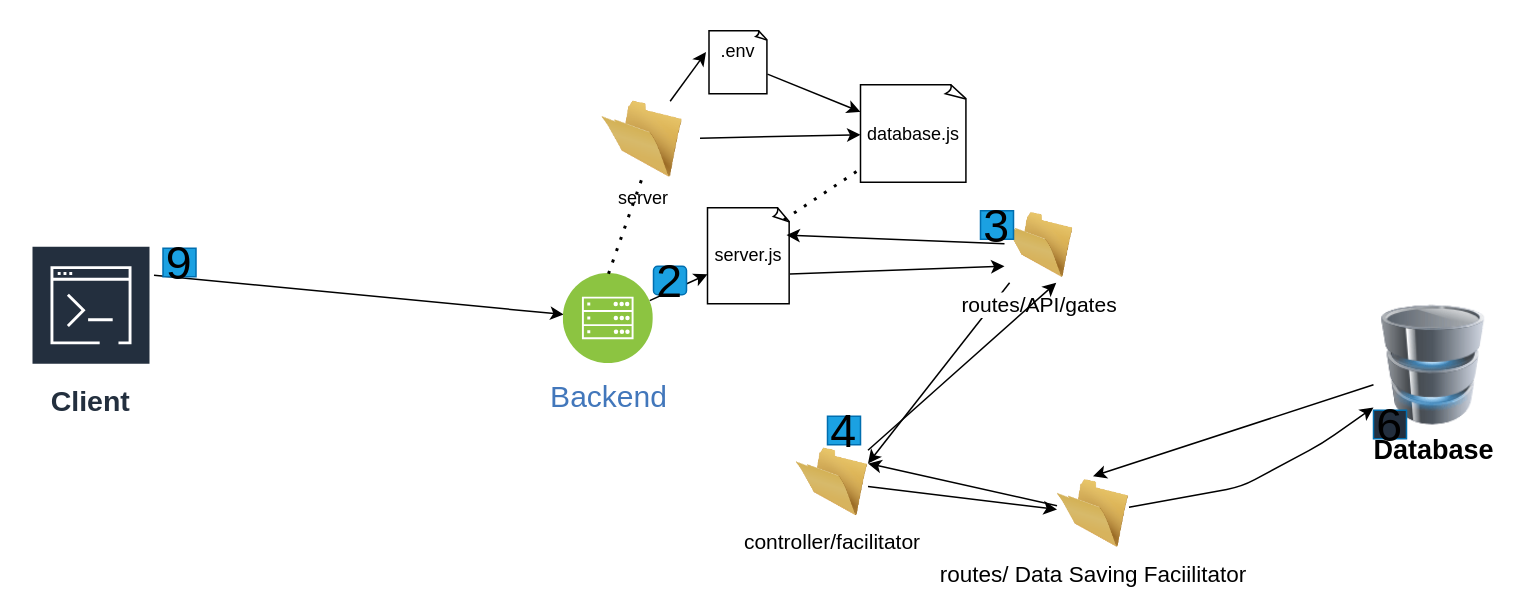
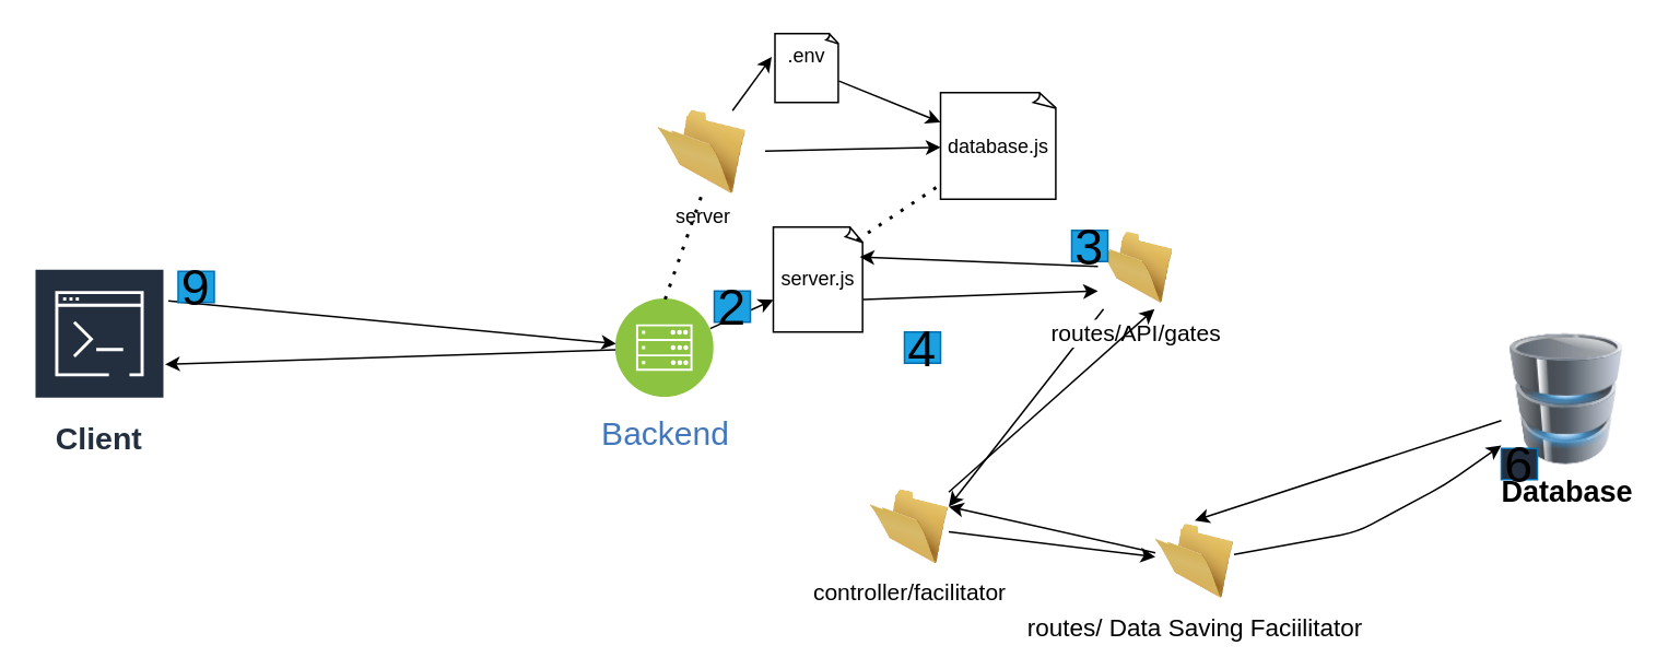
- <mxCell id="28" value="&lt;font style=&quot;font-size: 31px; color: light-dark(rgb(0, 0, 0), rgb(204, 204, 204));&quot;&gt;2&lt;/font&gt;" style="whiteSpace=wrap;html=1;fillColor=#1ba1e2;fontColor=#ffffff;strokeColor=#006EAF;rounded=1;" parent="1" vertex="1"><mxGeometry x="435" y="177" width="22" height="19" as="geometry" /></mxCell>
+ <mxCell id="28" value="&lt;font style=&quot;font-size: 31px; color: light-dark(rgb(0, 0, 0), rgb(204, 204, 204));&quot;&gt;2&lt;/font&gt;" style="rounded=0;whiteSpace=wrap;html=1;fillColor=#1ba1e2;fontColor=#ffffff;strokeColor=#006EAF;" parent="1" vertex="1"><mxGeometry x="435" y="177" width="22" height="19" as="geometry" /></mxCell>
+ <mxCell id="7" style="edgeStyle=none;html=1;" parent="1" source="8" target="3" edge="1"><mxGeometry relative="1" as="geometry"><mxPoint x="113.213" y="233.019" as="targetPoint" /></mxGeometry></mxCell>
- <mxCell id="30" value="&lt;font style=&quot;font-size: 31px; color: light-dark(rgb(0, 0, 0), rgb(204, 204, 204));&quot;&gt;4&lt;/font&gt;" style="rounded=0;whiteSpace=wrap;html=1;fillColor=#1ba1e2;fontColor=#ffffff;strokeColor=#006EAF;" parent="1" vertex="1"><mxGeometry x="551" y="277" width="22" height="19" as="geometry" /></mxCell>
+ <mxCell id="30" value="&lt;font style=&quot;font-size: 31px; color: light-dark(rgb(0, 0, 0), rgb(204, 204, 204));&quot;&gt;4&lt;/font&gt;" style="rounded=0;whiteSpace=wrap;html=1;fillColor=#1ba1e2;fontColor=#ffffff;strokeColor=#006EAF;" parent="1" vertex="1"><mxGeometry x="551" y="202" width="22" height="19" as="geometry" /></mxCell>
